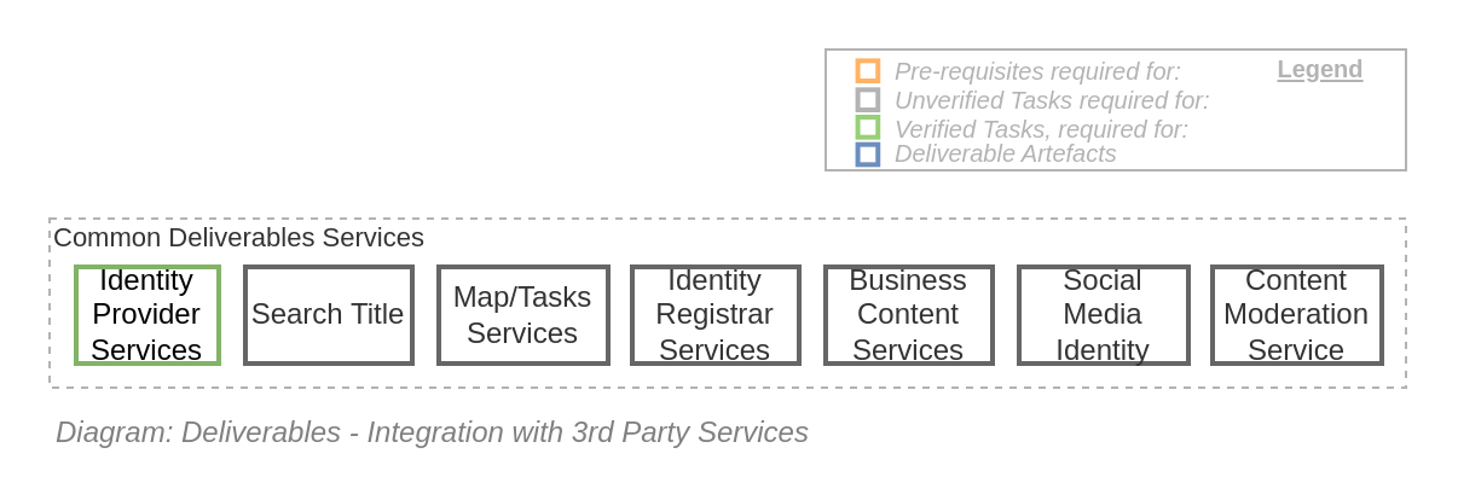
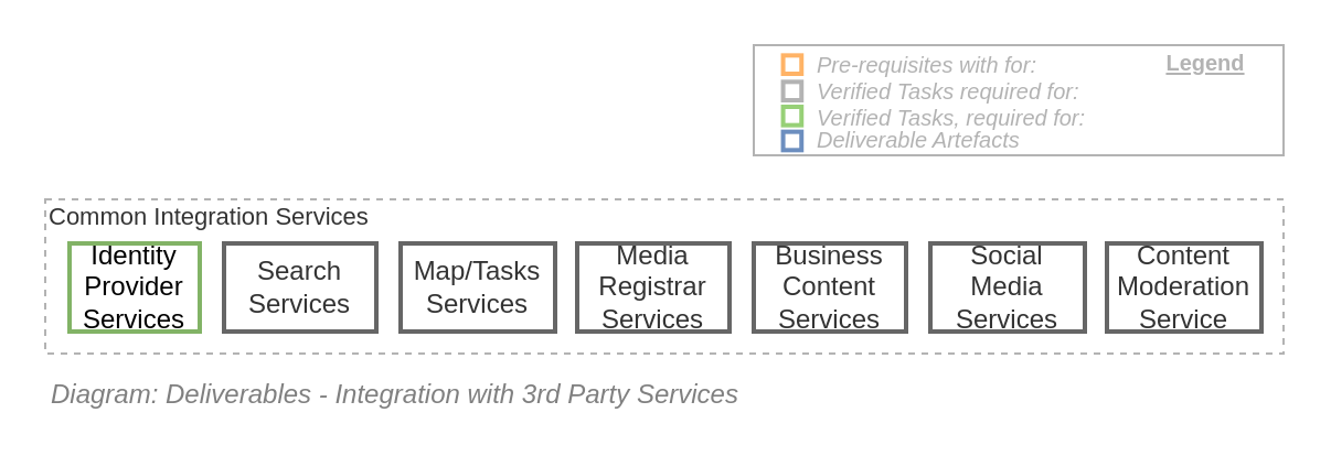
- <mxCell id="17" value="Pre-requisites required for:" style="text;html=1;strokeColor=none;fillColor=none;align=left;verticalAlign=middle;whiteSpace=wrap;rounded=0;fontSize=10;fontStyle=2;fontColor=#B3B3B3;" parent="13" vertex="1"><mxGeometry x="26.595" y="4.667" width="213.405" height="8.333" as="geometry" /></mxCell>
+ <mxCell id="17" value="Pre-requisites with for:" style="text;html=1;strokeColor=none;fillColor=none;align=left;verticalAlign=middle;whiteSpace=wrap;rounded=0;fontSize=10;fontStyle=2;fontColor=#B3B3B3;" parent="13" vertex="1"><mxGeometry x="26.595" y="4.667" width="213.405" height="8.333" as="geometry" /></mxCell>
- <mxCell id="22" value="Unverified Tasks required for:" style="text;html=1;strokeColor=none;fillColor=none;align=left;verticalAlign=middle;whiteSpace=wrap;rounded=0;fontSize=10;fontStyle=2;fontColor=#B3B3B3;" parent="13" vertex="1"><mxGeometry x="26.595" y="16.667" width="213.405" height="8.333" as="geometry" /></mxCell>
+ <mxCell id="22" value="Verified Tasks required for:" style="text;html=1;strokeColor=none;fillColor=none;align=left;verticalAlign=middle;whiteSpace=wrap;rounded=0;fontSize=10;fontStyle=2;fontColor=#B3B3B3;" parent="13" vertex="1"><mxGeometry x="26.595" y="16.667" width="213.405" height="8.333" as="geometry" /></mxCell>
- <mxCell id="2" value="Common Deliverables Services" style="rounded=0;whiteSpace=wrap;html=1;shadow=0;glass=0;comic=0;strokeColor=#B3B3B3;fillColor=none;fontSize=11;align=left;fontColor=#333333;recursiveResize=0;container=1;collapsible=0;verticalAlign=top;spacing=2;spacingTop=-5;dashed=1;" parent="1" vertex="1"><mxGeometry x="20" y="90" width="561" height="70" as="geometry" /></mxCell>
+ <mxCell id="2" value="Common Integration Services" style="rounded=0;whiteSpace=wrap;html=1;shadow=0;glass=0;comic=0;strokeColor=#B3B3B3;fillColor=none;fontSize=11;align=left;fontColor=#333333;recursiveResize=0;container=1;collapsible=0;verticalAlign=top;spacing=2;spacingTop=-5;dashed=1;" parent="1" vertex="1"><mxGeometry x="20" y="90" width="561" height="70" as="geometry" /></mxCell>
- <mxCell id="7" value="Search Title" style="rounded=0;whiteSpace=wrap;html=1;shadow=0;glass=0;comic=0;strokeColor=#666666;fontSize=12;align=center;recursiveResize=0;container=1;collapsible=0;strokeWidth=2;fontColor=#333333;fillColor=none;" parent="2" vertex="1"><mxGeometry x="81" y="20" width="69" height="40" as="geometry" /></mxCell>
+ <mxCell id="7" value="Search Services" style="rounded=0;whiteSpace=wrap;html=1;shadow=0;glass=0;comic=0;strokeColor=#666666;fontSize=12;align=center;recursiveResize=0;container=1;collapsible=0;strokeWidth=2;fontColor=#333333;fillColor=none;" parent="2" vertex="1"><mxGeometry x="81" y="20" width="69" height="40" as="geometry" /></mxCell>
- <mxCell id="4" value="Identity Registrar Services" style="rounded=0;whiteSpace=wrap;html=1;shadow=0;glass=0;comic=0;strokeColor=#666666;fontSize=12;align=center;recursiveResize=0;container=1;collapsible=0;strokeWidth=2;fontColor=#333333;fillColor=none;" parent="2" vertex="1"><mxGeometry x="241" y="20" width="69" height="40" as="geometry" /></mxCell>
+ <mxCell id="4" value="Media Registrar Services" style="rounded=0;whiteSpace=wrap;html=1;shadow=0;glass=0;comic=0;strokeColor=#666666;fontSize=12;align=center;recursiveResize=0;container=1;collapsible=0;strokeWidth=2;fontColor=#333333;fillColor=none;" parent="2" vertex="1"><mxGeometry x="241" y="20" width="69" height="40" as="geometry" /></mxCell>
- <mxCell id="8" value="&lt;span style=&quot;font-size: 12px;&quot;&gt;Social Media Identity&lt;/span&gt;" style="rounded=0;whiteSpace=wrap;html=1;shadow=0;glass=0;comic=0;strokeColor=#666666;fontSize=12;align=center;recursiveResize=0;container=1;collapsible=0;strokeWidth=2;fontColor=#333333;fillColor=none;" parent="2" vertex="1"><mxGeometry x="401" y="20" width="70" height="40" as="geometry" /></mxCell>
+ <mxCell id="8" value="&lt;span style=&quot;font-size: 12px;&quot;&gt;Social Media Services&lt;/span&gt;" style="rounded=0;whiteSpace=wrap;html=1;shadow=0;glass=0;comic=0;strokeColor=#666666;fontSize=12;align=center;recursiveResize=0;container=1;collapsible=0;strokeWidth=2;fontColor=#333333;fillColor=none;" parent="2" vertex="1"><mxGeometry x="401" y="20" width="70" height="40" as="geometry" /></mxCell>
